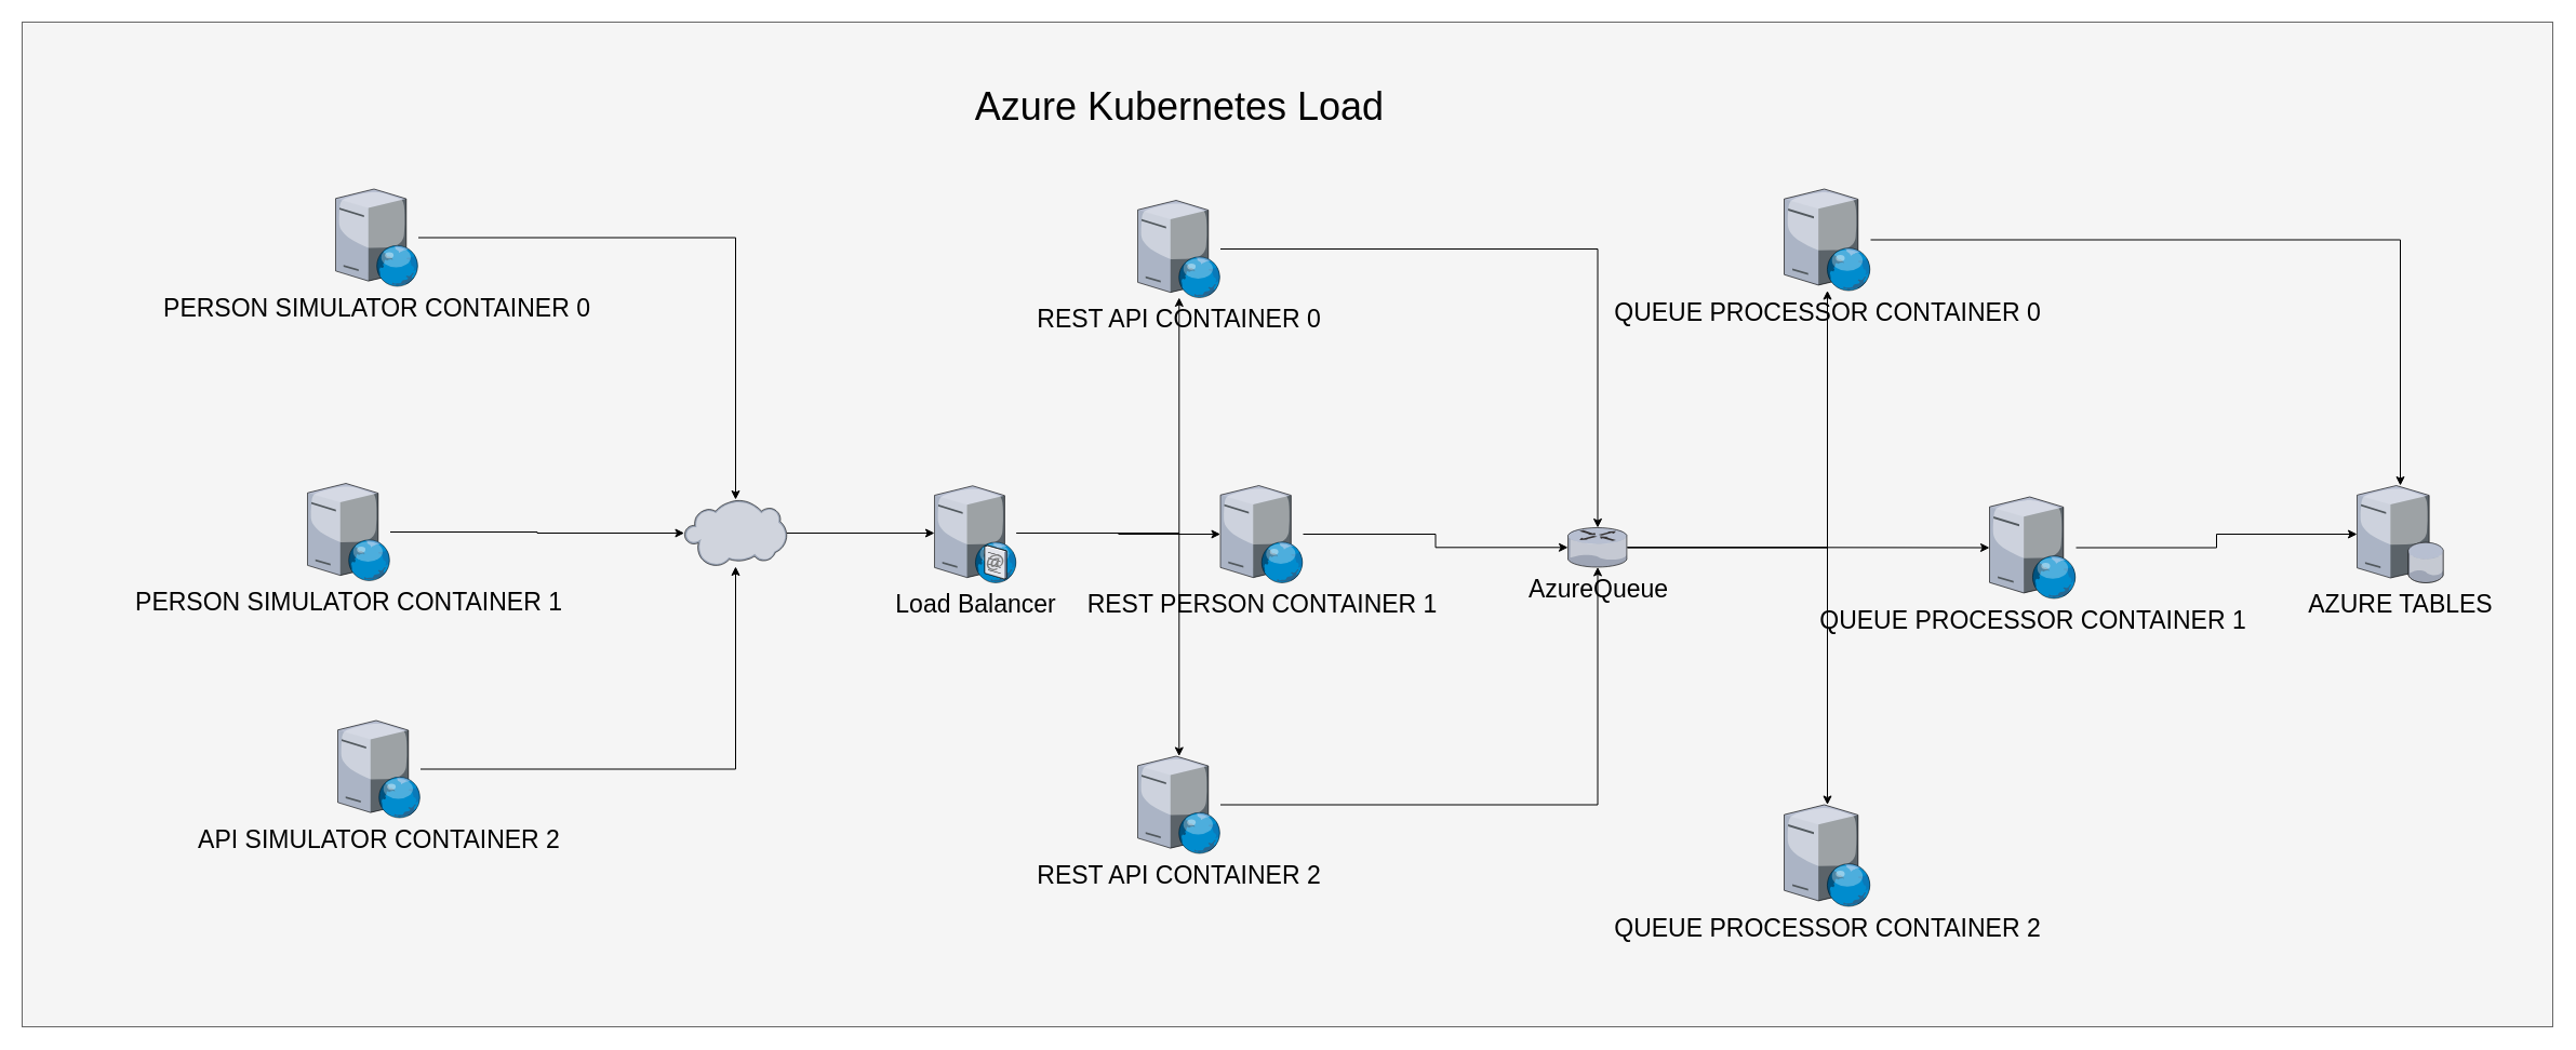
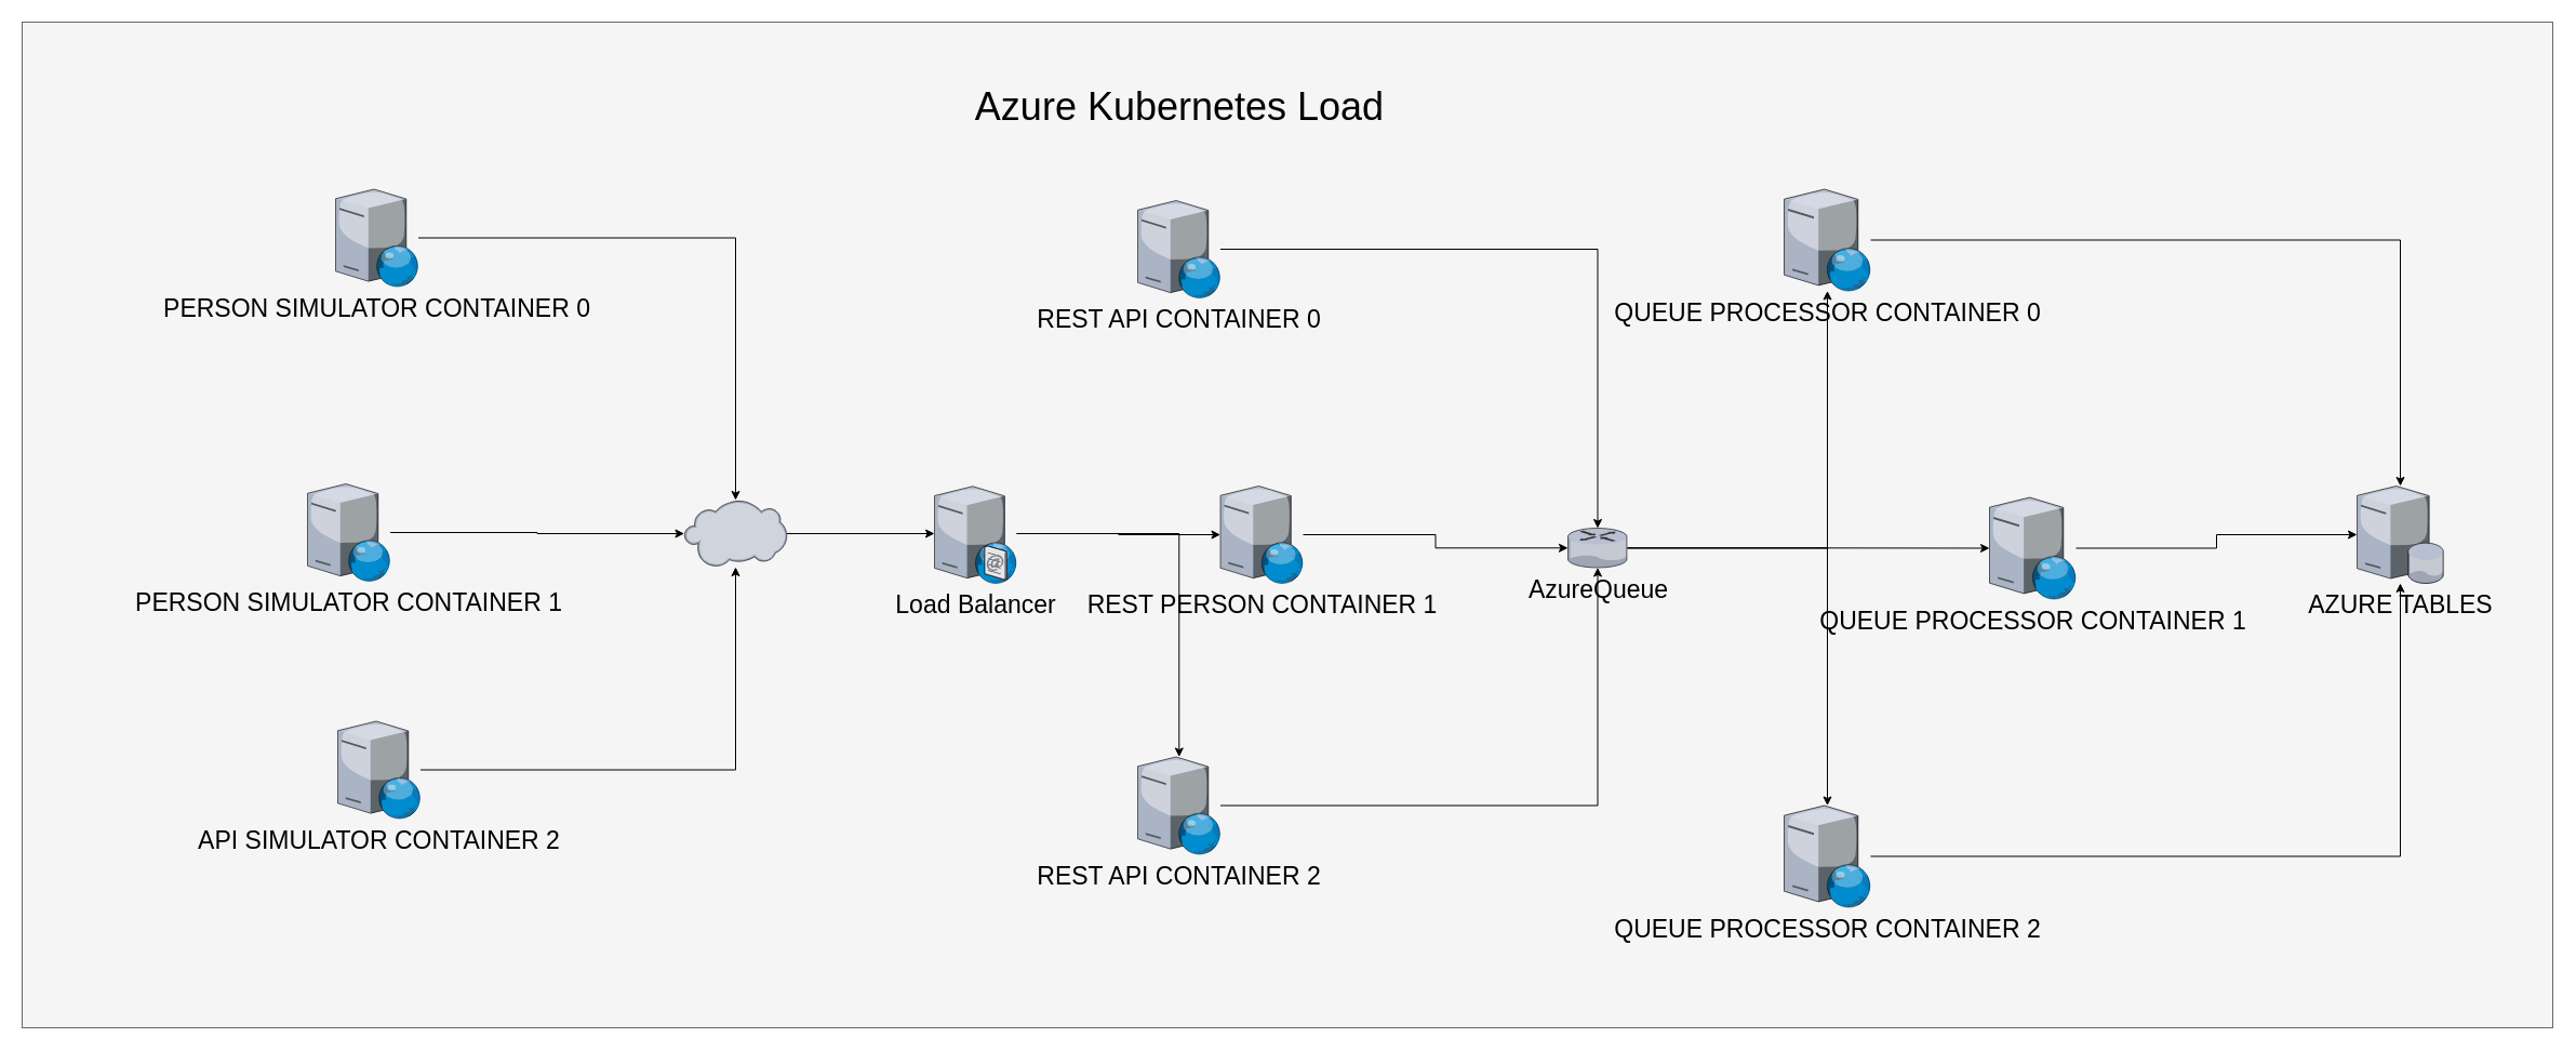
- <mxCell id="5" style="edgeStyle=orthogonalEdgeStyle;rounded=0;orthogonalLoop=1;jettySize=auto;html=1;fontSize=23;" edge="1" parent="1" source="8" target="10"><mxGeometry relative="1" as="geometry" /></mxCell>
+ <mxCell id="23" style="edgeStyle=orthogonalEdgeStyle;rounded=0;orthogonalLoop=1;jettySize=auto;html=1;fontSize=23;" edge="1" parent="1" source="24" target="25"><mxGeometry relative="1" as="geometry" /></mxCell>
